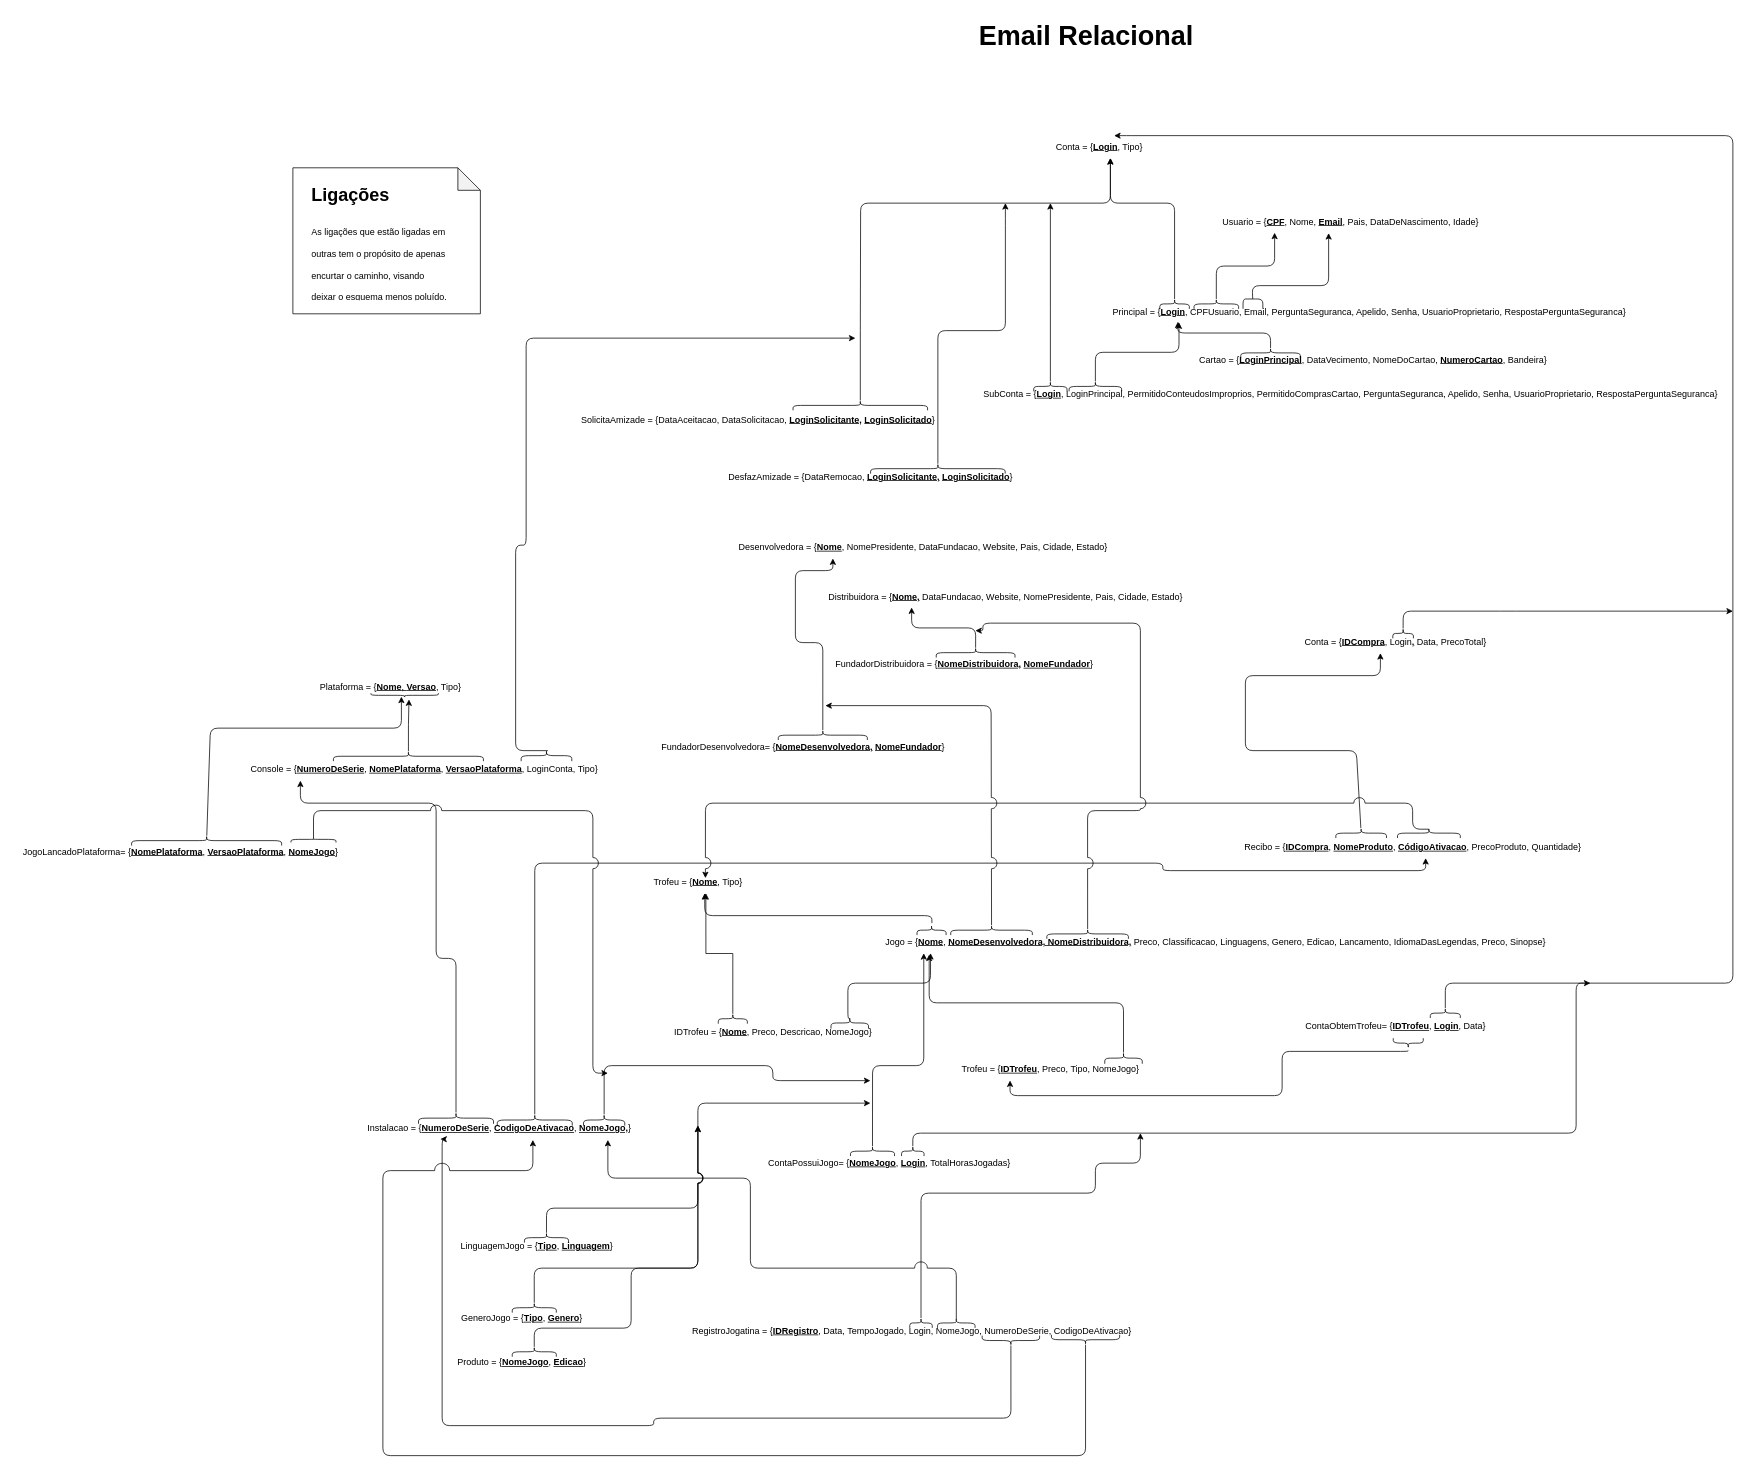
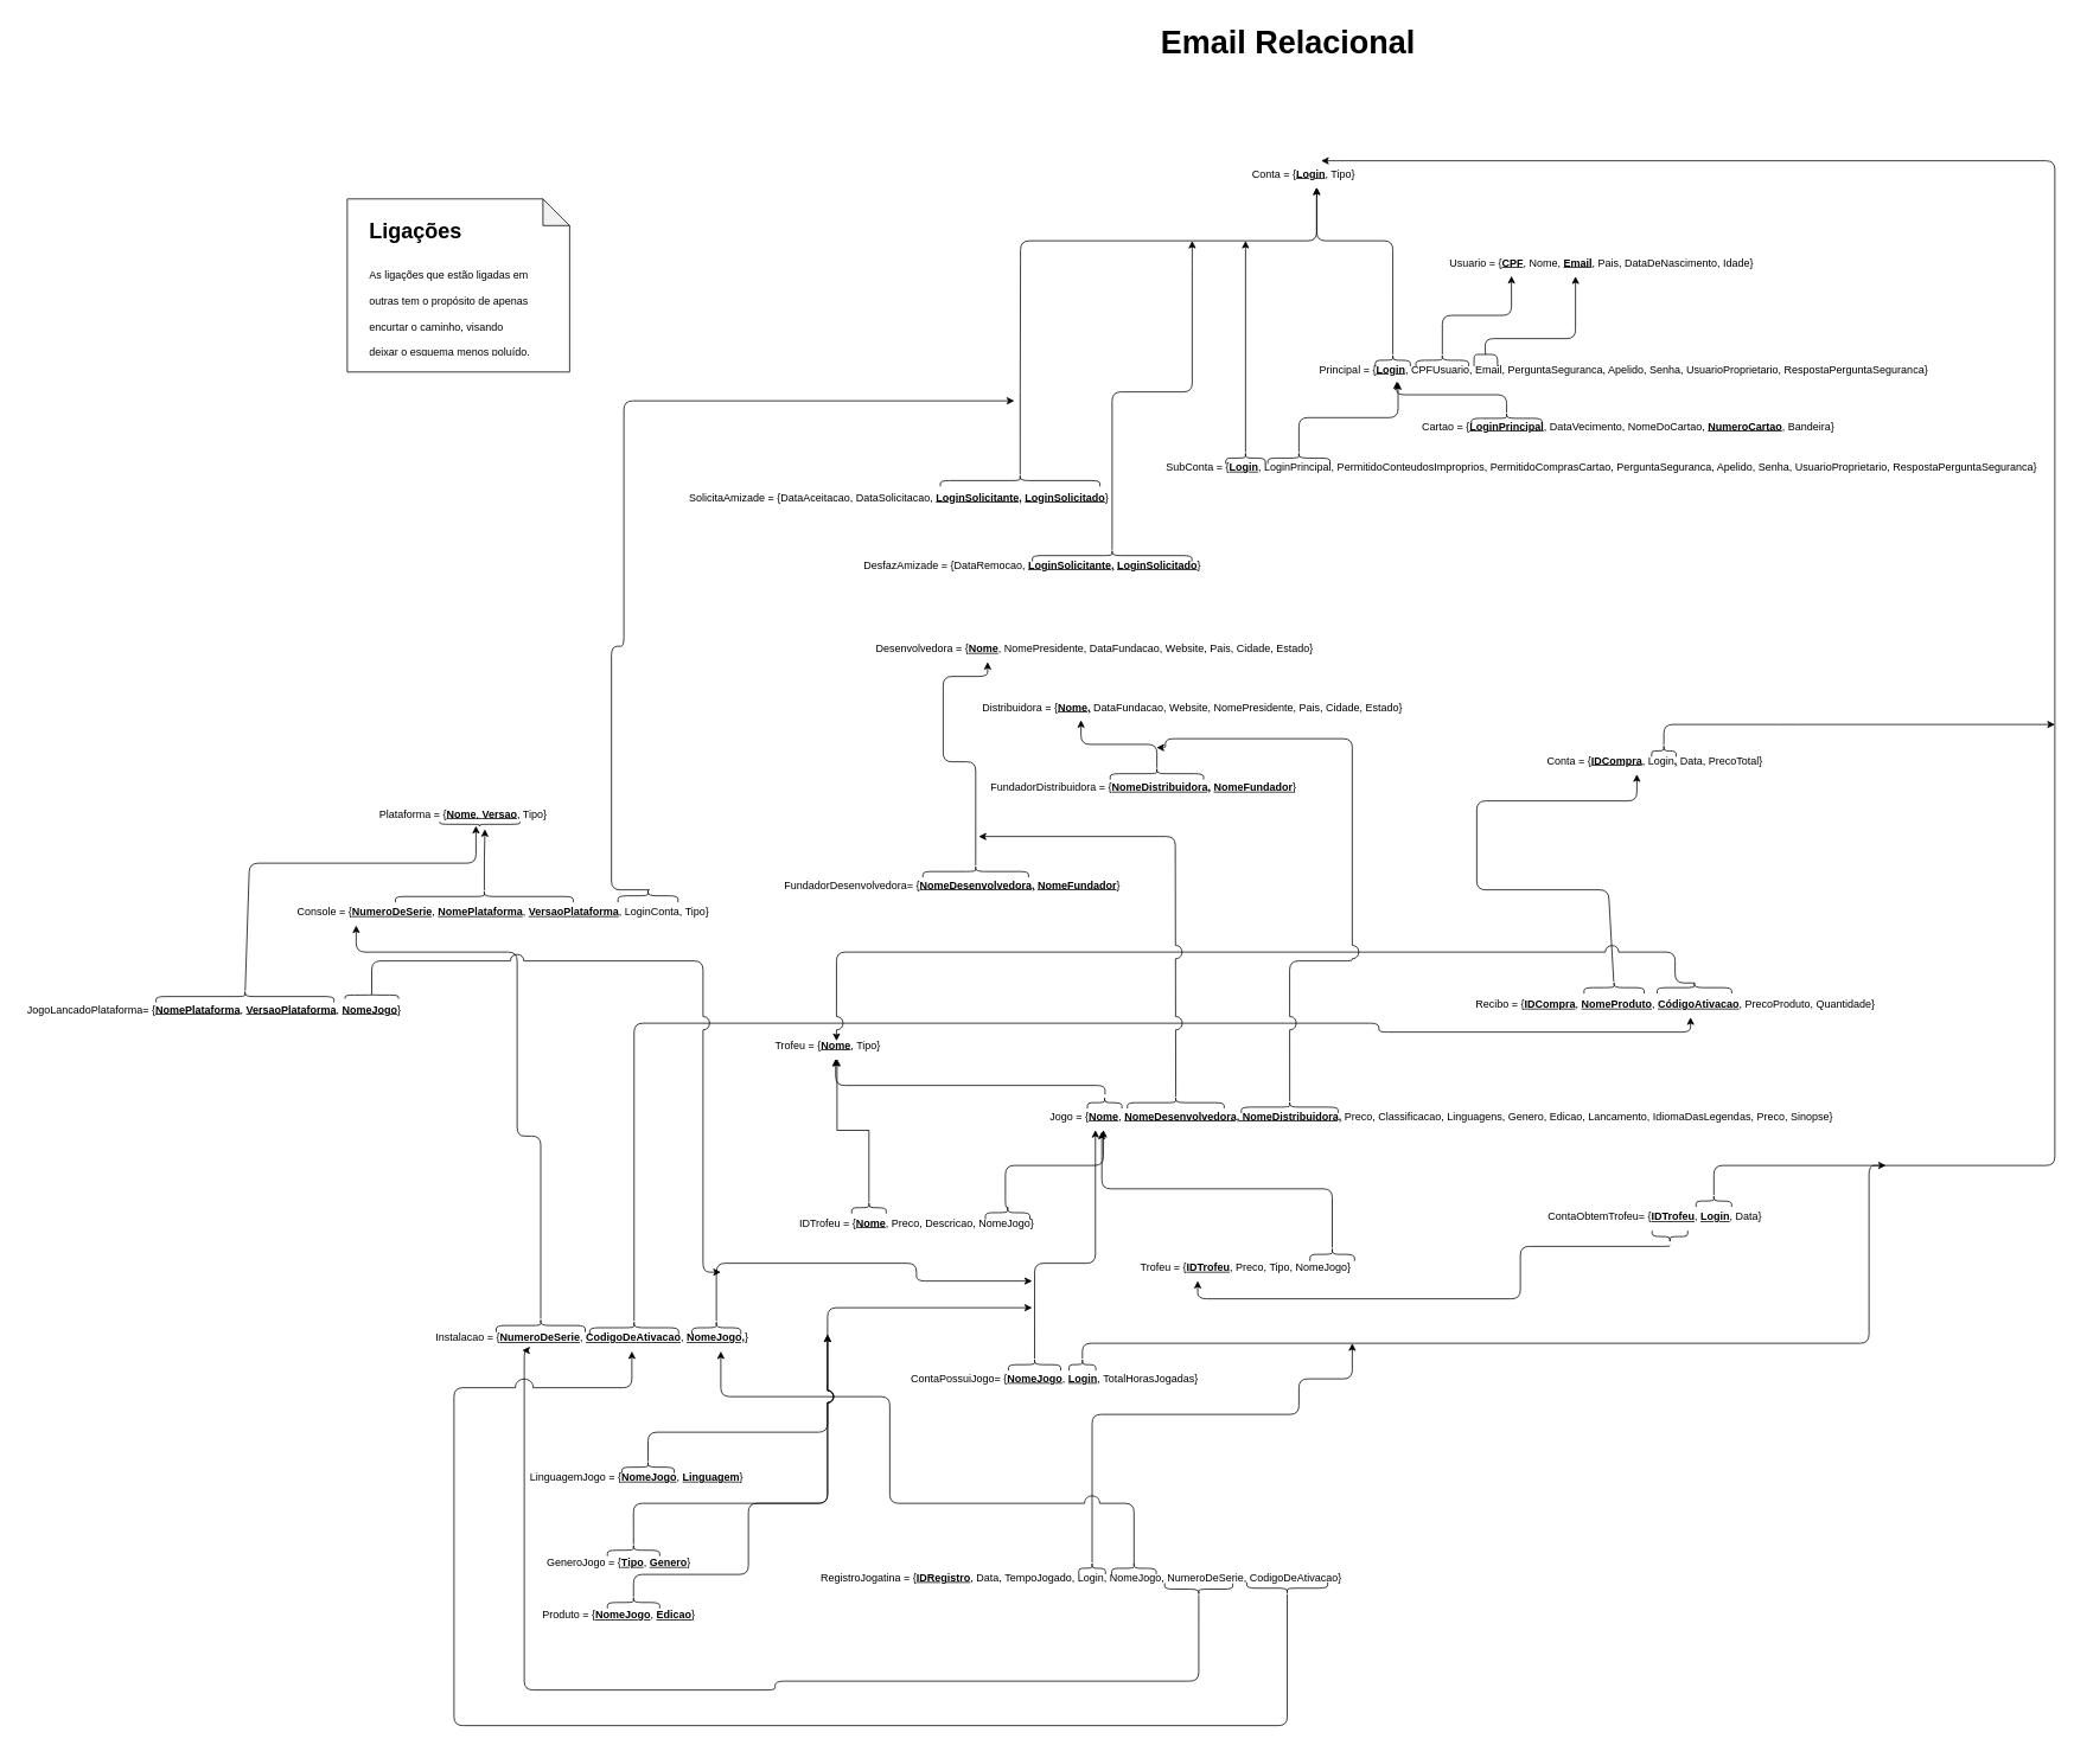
- <mxCell id="85" value="LinguagemJogo = {&lt;span style=&quot;border-color: var(--border-color);&quot;&gt;&lt;u style=&quot;font-weight: bold; border-color: var(--border-color);&quot;&gt;Tipo&lt;/u&gt;&lt;span style=&quot;border-color: var(--border-color);&quot;&gt;, &lt;b&gt;&lt;u&gt;Linguagem&lt;/u&gt;&lt;/b&gt;&lt;/span&gt;&lt;/span&gt;}" style="text;html=1;align=center;verticalAlign=middle;resizable=0;points=[];autosize=1;strokeColor=none;fillColor=none;" parent="1" vertex="1"><mxGeometry x="585" y="1645.94" width="260" height="30" as="geometry" /></mxCell>
+ <mxCell id="85" value="LinguagemJogo = {&lt;span style=&quot;border-color: var(--border-color);&quot;&gt;&lt;u style=&quot;font-weight: bold; border-color: var(--border-color);&quot;&gt;NomeJogo&lt;/u&gt;&lt;span style=&quot;border-color: var(--border-color);&quot;&gt;, &lt;b&gt;&lt;u&gt;Linguagem&lt;/u&gt;&lt;/b&gt;&lt;/span&gt;&lt;/span&gt;}" style="text;html=1;align=center;verticalAlign=middle;resizable=0;points=[];autosize=1;strokeColor=none;fillColor=none;" parent="1" vertex="1"><mxGeometry x="585" y="1645.94" width="260" height="30" as="geometry" /></mxCell>
